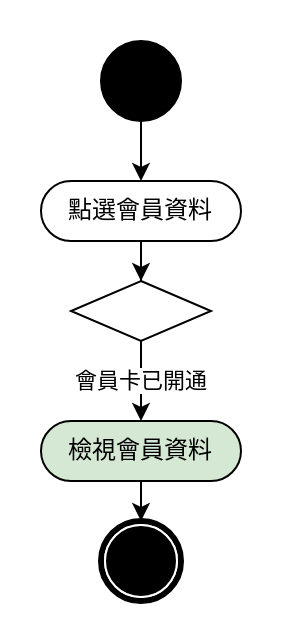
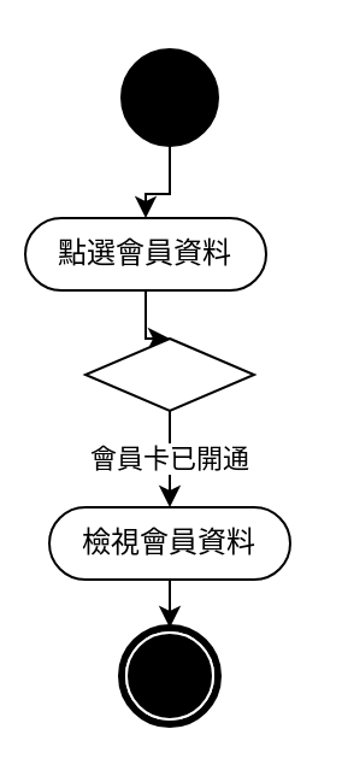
- <mxCell id="7" value="點選會員資料" style="rounded=1;whiteSpace=wrap;html=1;shadow=0;comic=0;labelBackgroundColor=none;strokeWidth=1;fontFamily=Verdana;fontSize=12;align=center;arcSize=50;" parent="1" vertex="1"><mxGeometry x="20" y="90" width="100" height="30" as="geometry" /></mxCell>
+ <mxCell id="7" value="點選會員資料" style="rounded=1;whiteSpace=wrap;html=1;shadow=0;comic=0;labelBackgroundColor=none;strokeWidth=1;fontFamily=Verdana;fontSize=12;align=center;arcSize=50;" parent="1" vertex="1"><mxGeometry x="10" y="90" width="100" height="30" as="geometry" /></mxCell>
- <mxCell id="5" value="檢視會員資料" style="rounded=1;whiteSpace=wrap;html=1;shadow=0;comic=0;labelBackgroundColor=none;strokeWidth=1;fontFamily=Verdana;fontSize=12;align=center;arcSize=50;fillColor=#d5e8d4;" parent="1" vertex="1"><mxGeometry x="20" y="210" width="100" height="30" as="geometry" /></mxCell>
+ <mxCell id="5" value="檢視會員資料" style="rounded=1;whiteSpace=wrap;html=1;shadow=0;comic=0;labelBackgroundColor=none;strokeWidth=1;fontFamily=Verdana;fontSize=12;align=center;arcSize=50;" parent="1" vertex="1"><mxGeometry x="20" y="210" width="100" height="30" as="geometry" /></mxCell>
